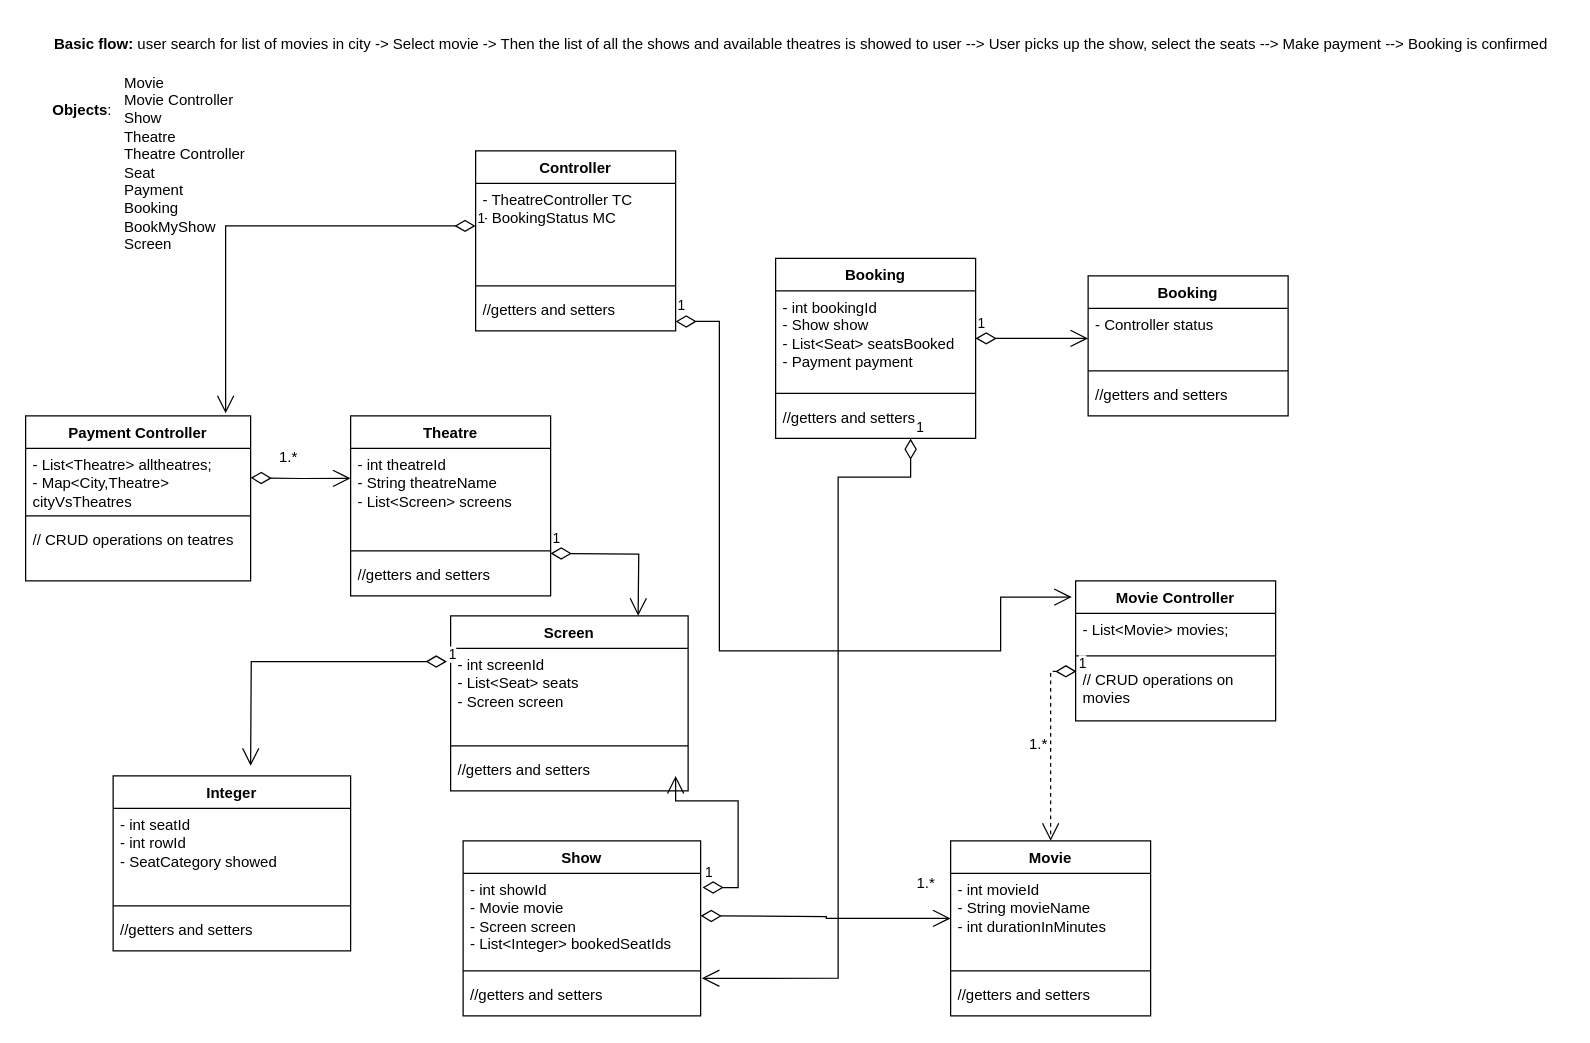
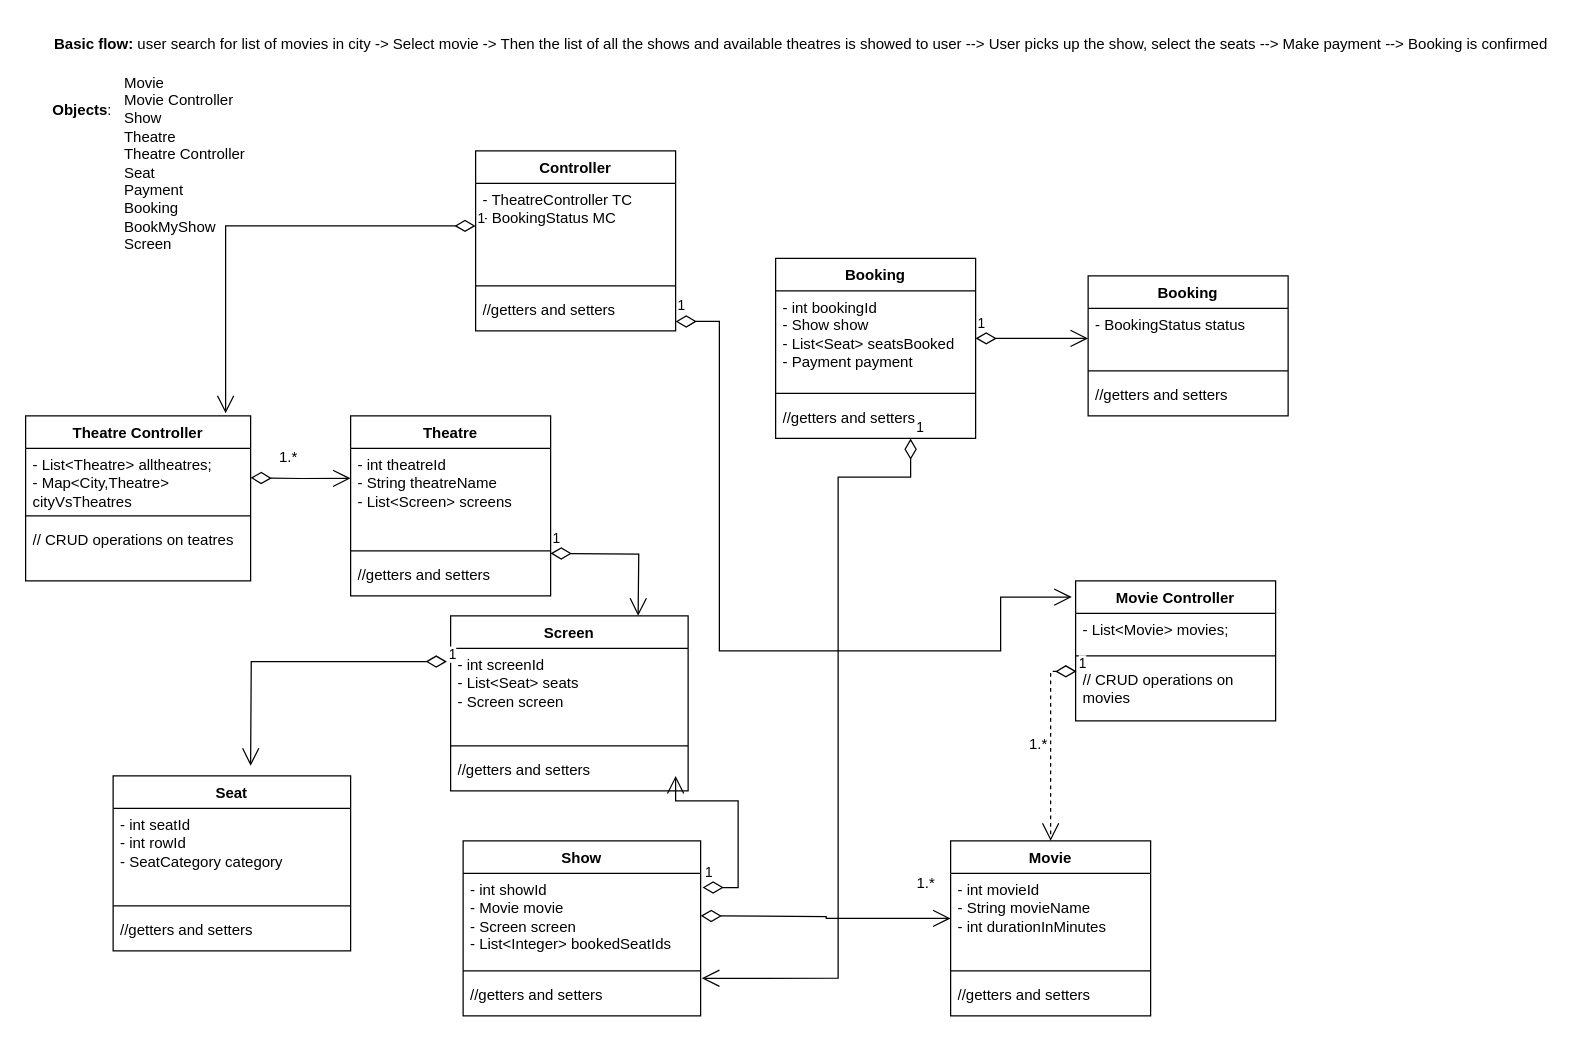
- <mxCell id="47" value="- Controller status" style="text;strokeColor=none;fillColor=none;align=left;verticalAlign=top;spacingLeft=4;spacingRight=4;overflow=hidden;rotatable=0;points=[[0,0.5],[1,0.5]];portConstraint=eastwest;whiteSpace=wrap;html=1;" vertex="1" parent="46"><mxGeometry y="26" width="160" height="44" as="geometry" /></mxCell>
+ <mxCell id="47" value="- BookingStatus status" style="text;strokeColor=none;fillColor=none;align=left;verticalAlign=top;spacingLeft=4;spacingRight=4;overflow=hidden;rotatable=0;points=[[0,0.5],[1,0.5]];portConstraint=eastwest;whiteSpace=wrap;html=1;" vertex="1" parent="46"><mxGeometry y="26" width="160" height="44" as="geometry" /></mxCell>
- <mxCell id="18" value="Payment Controller" style="swimlane;fontStyle=1;align=center;verticalAlign=top;childLayout=stackLayout;horizontal=1;startSize=26;horizontalStack=0;resizeParent=1;resizeParentMax=0;resizeLast=0;collapsible=1;marginBottom=0;whiteSpace=wrap;html=1;" vertex="1" parent="1"><mxGeometry x="20" y="332" width="180" height="132" as="geometry" /></mxCell>
+ <mxCell id="18" value="Theatre Controller" style="swimlane;fontStyle=1;align=center;verticalAlign=top;childLayout=stackLayout;horizontal=1;startSize=26;horizontalStack=0;resizeParent=1;resizeParentMax=0;resizeLast=0;collapsible=1;marginBottom=0;whiteSpace=wrap;html=1;" vertex="1" parent="1"><mxGeometry x="20" y="332" width="180" height="132" as="geometry" /></mxCell>
- <mxCell id="37" value="Integer" style="swimlane;fontStyle=1;align=center;verticalAlign=top;childLayout=stackLayout;horizontal=1;startSize=26;horizontalStack=0;resizeParent=1;resizeParentMax=0;resizeLast=0;collapsible=1;marginBottom=0;whiteSpace=wrap;html=1;" vertex="1" parent="1"><mxGeometry x="90" y="620" width="190" height="140" as="geometry" /></mxCell>
+ <mxCell id="37" value="Seat" style="swimlane;fontStyle=1;align=center;verticalAlign=top;childLayout=stackLayout;horizontal=1;startSize=26;horizontalStack=0;resizeParent=1;resizeParentMax=0;resizeLast=0;collapsible=1;marginBottom=0;whiteSpace=wrap;html=1;" vertex="1" parent="1"><mxGeometry x="90" y="620" width="190" height="140" as="geometry" /></mxCell>
- <mxCell id="38" value="- int seatId&lt;div&gt;- int rowId&lt;/div&gt;&lt;div&gt;- SeatCategory showed&lt;br&gt;&lt;/div&gt;" style="text;strokeColor=none;fillColor=none;align=left;verticalAlign=top;spacingLeft=4;spacingRight=4;overflow=hidden;rotatable=0;points=[[0,0.5],[1,0.5]];portConstraint=eastwest;whiteSpace=wrap;html=1;" vertex="1" parent="37"><mxGeometry y="26" width="190" height="72" as="geometry" /></mxCell>
+ <mxCell id="38" value="- int seatId&lt;div&gt;- int rowId&lt;/div&gt;&lt;div&gt;- SeatCategory category&lt;br&gt;&lt;/div&gt;" style="text;strokeColor=none;fillColor=none;align=left;verticalAlign=top;spacingLeft=4;spacingRight=4;overflow=hidden;rotatable=0;points=[[0,0.5],[1,0.5]];portConstraint=eastwest;whiteSpace=wrap;html=1;" vertex="1" parent="37"><mxGeometry y="26" width="190" height="72" as="geometry" /></mxCell>
